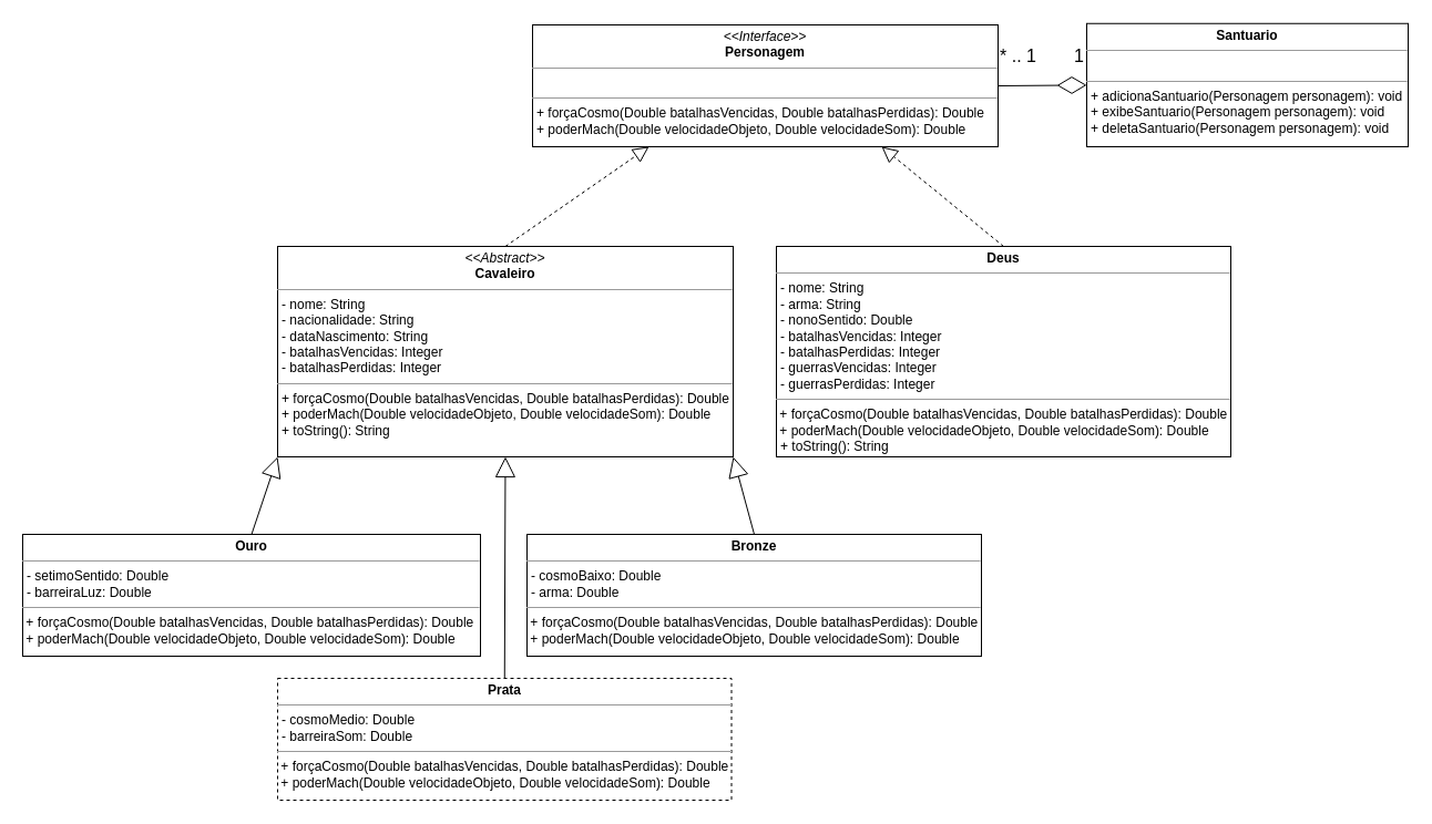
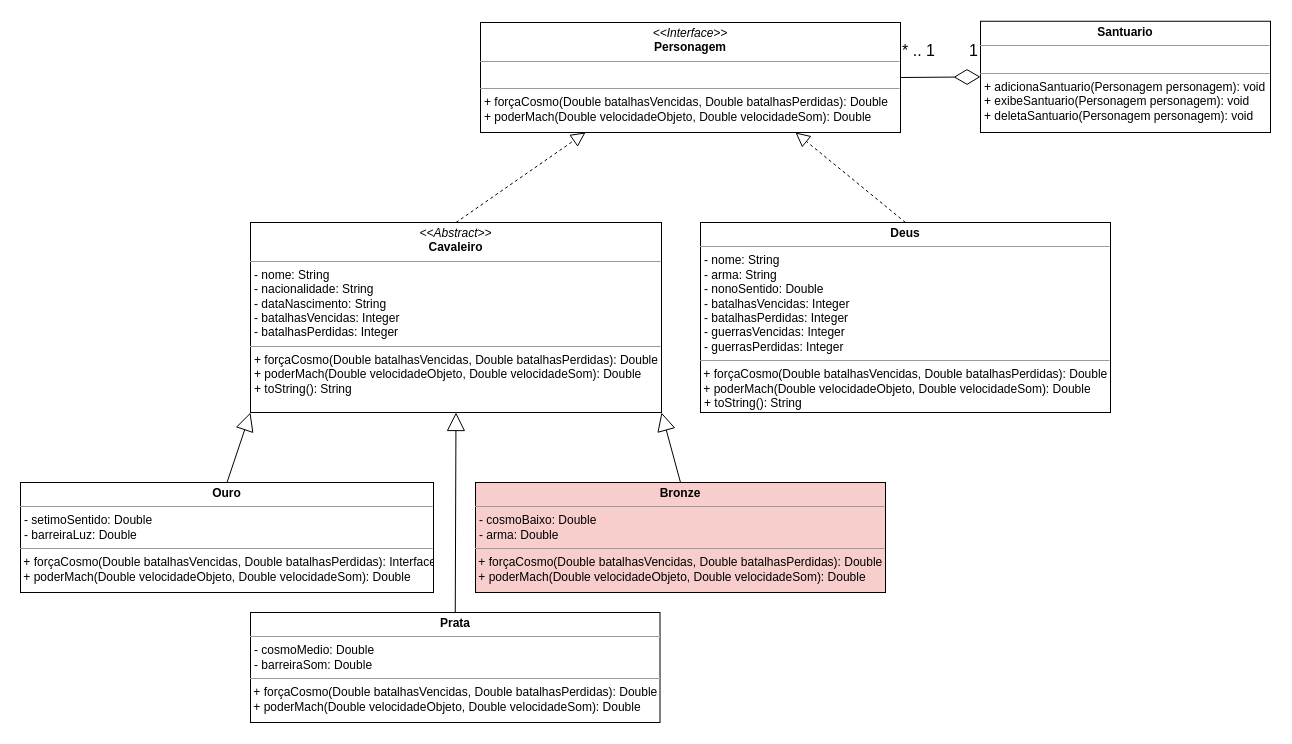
- <mxCell id="7" value="&lt;p style=&quot;margin: 0px ; margin-top: 4px ; text-align: center&quot;&gt;&lt;b&gt;Ouro&lt;/b&gt;&lt;/p&gt;&lt;hr size=&quot;1&quot;&gt;&lt;p style=&quot;margin: 0px ; margin-left: 4px&quot;&gt;- setimoSentido: Double&lt;/p&gt;&lt;p style=&quot;margin: 0px ; margin-left: 4px&quot;&gt;- barreiraLuz: Double&lt;/p&gt;&lt;hr size=&quot;1&quot;&gt;&amp;nbsp;+ forçaCosmo(Double batalhasVencidas, Double batalhasPerdidas): Double&lt;br&gt;&amp;nbsp;+ poderMach(Double velocidadeObjeto, Double velocidadeSom): Double" style="verticalAlign=top;align=left;overflow=fill;fontSize=12;fontFamily=Helvetica;html=1;" vertex="1" parent="1"><mxGeometry x="20" y="482" width="413" height="110" as="geometry" /></mxCell>
+ <mxCell id="7" value="&lt;p style=&quot;margin: 0px ; margin-top: 4px ; text-align: center&quot;&gt;&lt;b&gt;Ouro&lt;/b&gt;&lt;/p&gt;&lt;hr size=&quot;1&quot;&gt;&lt;p style=&quot;margin: 0px ; margin-left: 4px&quot;&gt;- setimoSentido: Double&lt;/p&gt;&lt;p style=&quot;margin: 0px ; margin-left: 4px&quot;&gt;- barreiraLuz: Double&lt;/p&gt;&lt;hr size=&quot;1&quot;&gt;&amp;nbsp;+ forçaCosmo(Double batalhasVencidas, Double batalhasPerdidas): Interface&lt;br&gt;&amp;nbsp;+ poderMach(Double velocidadeObjeto, Double velocidadeSom): Double" style="verticalAlign=top;align=left;overflow=fill;fontSize=12;fontFamily=Helvetica;html=1;" vertex="1" parent="1"><mxGeometry x="20" y="482" width="413" height="110" as="geometry" /></mxCell>
- <mxCell id="5" value="&lt;p style=&quot;margin: 0px ; margin-top: 4px ; text-align: center&quot;&gt;&lt;b&gt;Bronze&lt;/b&gt;&lt;/p&gt;&lt;hr size=&quot;1&quot;&gt;&lt;p style=&quot;margin: 0px ; margin-left: 4px&quot;&gt;- cosmoBaixo: Double&lt;/p&gt;&lt;p style=&quot;margin: 0px ; margin-left: 4px&quot;&gt;- arma: Double&lt;/p&gt;&lt;hr size=&quot;1&quot;&gt;&amp;nbsp;+ forçaCosmo(Double batalhasVencidas, Double batalhasPerdidas): Double&lt;br&gt;&amp;nbsp;+ poderMach(Double velocidadeObjeto, Double velocidadeSom): Double" style="verticalAlign=top;align=left;overflow=fill;fontSize=12;fontFamily=Helvetica;html=1;" vertex="1" parent="1"><mxGeometry x="475" y="482" width="410" height="110" as="geometry" /></mxCell>
+ <mxCell id="5" value="&lt;p style=&quot;margin: 0px ; margin-top: 4px ; text-align: center&quot;&gt;&lt;b&gt;Bronze&lt;/b&gt;&lt;/p&gt;&lt;hr size=&quot;1&quot;&gt;&lt;p style=&quot;margin: 0px ; margin-left: 4px&quot;&gt;- cosmoBaixo: Double&lt;/p&gt;&lt;p style=&quot;margin: 0px ; margin-left: 4px&quot;&gt;- arma: Double&lt;/p&gt;&lt;hr size=&quot;1&quot;&gt;&amp;nbsp;+ forçaCosmo(Double batalhasVencidas, Double batalhasPerdidas): Double&lt;br&gt;&amp;nbsp;+ poderMach(Double velocidadeObjeto, Double velocidadeSom): Double" style="verticalAlign=top;align=left;overflow=fill;fontSize=12;fontFamily=Helvetica;html=1;fillColor=#f8cecc;" vertex="1" parent="1"><mxGeometry x="475" y="482" width="410" height="110" as="geometry" /></mxCell>
- <mxCell id="6" value="&lt;p style=&quot;margin: 0px ; margin-top: 4px ; text-align: center&quot;&gt;&lt;b&gt;Prata&lt;/b&gt;&lt;/p&gt;&lt;hr size=&quot;1&quot;&gt;&lt;p style=&quot;margin: 0px ; margin-left: 4px&quot;&gt;- cosmoMedio: Double&lt;br&gt;- barreiraSom: Double&lt;/p&gt;&lt;hr size=&quot;1&quot;&gt;&amp;nbsp;+ forçaCosmo(Double batalhasVencidas, Double batalhasPerdidas): Double&lt;br&gt;&amp;nbsp;+ poderMach(Double velocidadeObjeto, Double velocidadeSom): Double" style="verticalAlign=top;align=left;overflow=fill;fontSize=12;fontFamily=Helvetica;html=1;dashed=1;" vertex="1" parent="1"><mxGeometry x="250" y="612" width="409.5" height="110" as="geometry" /></mxCell>
+ <mxCell id="6" value="&lt;p style=&quot;margin: 0px ; margin-top: 4px ; text-align: center&quot;&gt;&lt;b&gt;Prata&lt;/b&gt;&lt;/p&gt;&lt;hr size=&quot;1&quot;&gt;&lt;p style=&quot;margin: 0px ; margin-left: 4px&quot;&gt;- cosmoMedio: Double&lt;br&gt;- barreiraSom: Double&lt;/p&gt;&lt;hr size=&quot;1&quot;&gt;&amp;nbsp;+ forçaCosmo(Double batalhasVencidas, Double batalhasPerdidas): Double&lt;br&gt;&amp;nbsp;+ poderMach(Double velocidadeObjeto, Double velocidadeSom): Double" style="verticalAlign=top;align=left;overflow=fill;fontSize=12;fontFamily=Helvetica;html=1;" vertex="1" parent="1"><mxGeometry x="250" y="612" width="409.5" height="110" as="geometry" /></mxCell>
